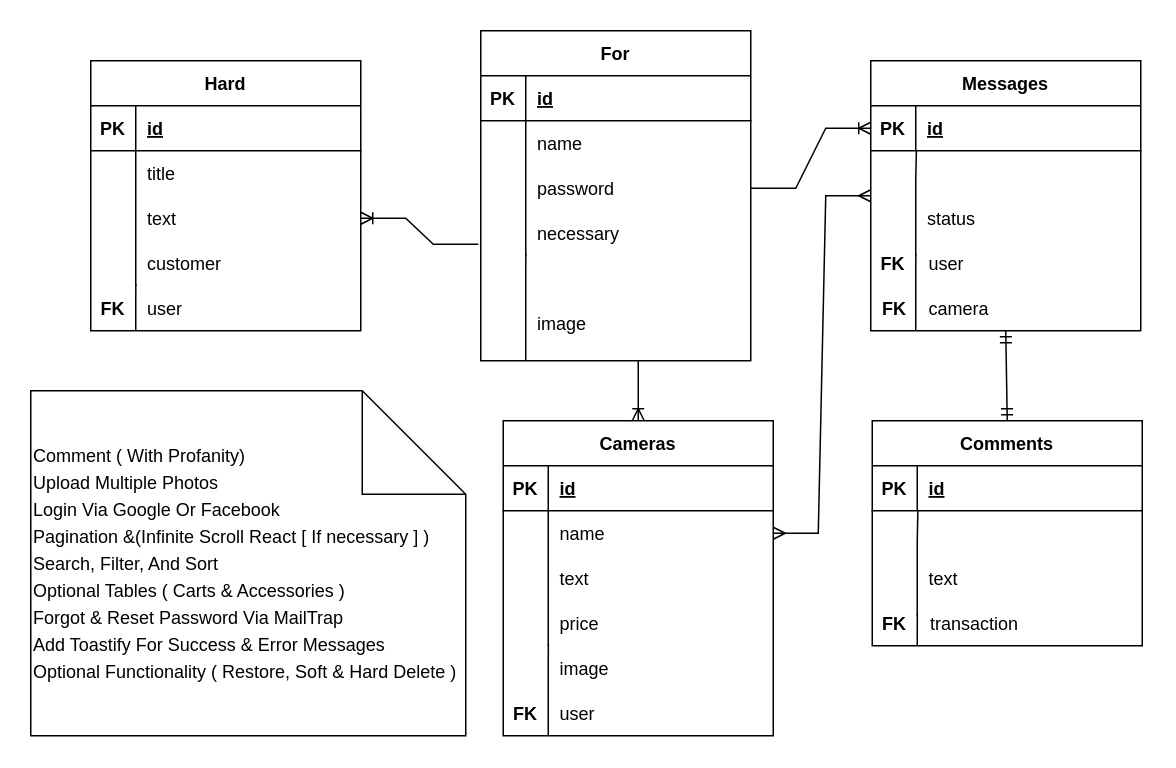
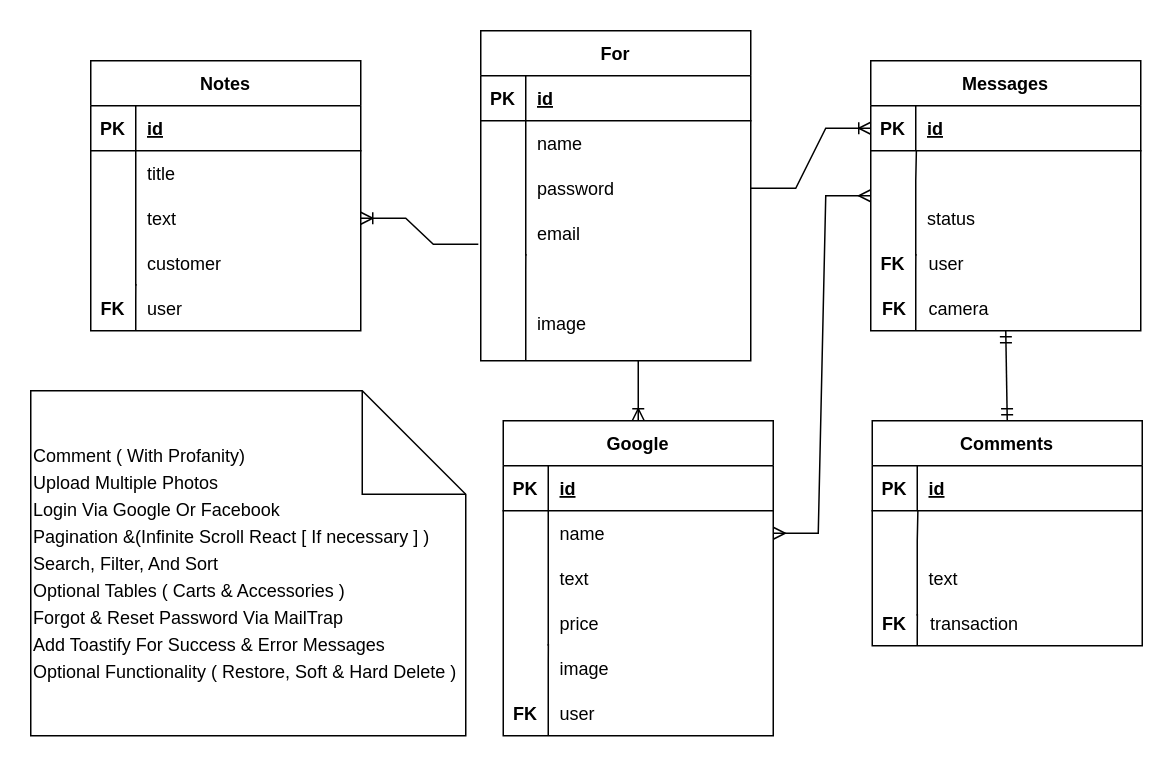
- <mxCell id="47" value="Hard" style="shape=table;startSize=30;container=1;collapsible=1;childLayout=tableLayout;fixedRows=1;rowLines=0;fontStyle=1;align=center;resizeLast=1;" parent="1" vertex="1"><mxGeometry x="60" y="40" width="180" height="180" as="geometry" /></mxCell>
+ <mxCell id="47" value="Notes" style="shape=table;startSize=30;container=1;collapsible=1;childLayout=tableLayout;fixedRows=1;rowLines=0;fontStyle=1;align=center;resizeLast=1;" parent="1" vertex="1"><mxGeometry x="60" y="40" width="180" height="180" as="geometry" /></mxCell>
- <mxCell id="14" value="necessary" style="shape=partialRectangle;connectable=0;fillColor=none;top=0;left=0;bottom=0;right=0;align=left;spacingLeft=6;overflow=hidden;" parent="12" vertex="1"><mxGeometry x="30" width="150" height="30" as="geometry"><mxRectangle width="150" height="30" as="alternateBounds" /></mxGeometry></mxCell>
+ <mxCell id="14" value="email" style="shape=partialRectangle;connectable=0;fillColor=none;top=0;left=0;bottom=0;right=0;align=left;spacingLeft=6;overflow=hidden;" parent="12" vertex="1"><mxGeometry x="30" width="150" height="30" as="geometry"><mxRectangle width="150" height="30" as="alternateBounds" /></mxGeometry></mxCell>
- <mxCell id="16" value="Cameras" style="shape=table;startSize=30;container=1;collapsible=1;childLayout=tableLayout;fixedRows=1;rowLines=0;fontStyle=1;align=center;resizeLast=1;" parent="1" vertex="1"><mxGeometry x="335" y="280" width="180" height="210" as="geometry" /></mxCell>
+ <mxCell id="16" value="Google" style="shape=table;startSize=30;container=1;collapsible=1;childLayout=tableLayout;fixedRows=1;rowLines=0;fontStyle=1;align=center;resizeLast=1;" parent="1" vertex="1"><mxGeometry x="335" y="280" width="180" height="210" as="geometry" /></mxCell>
